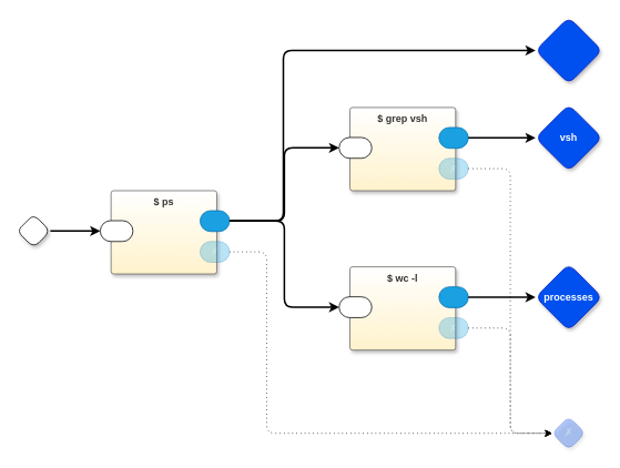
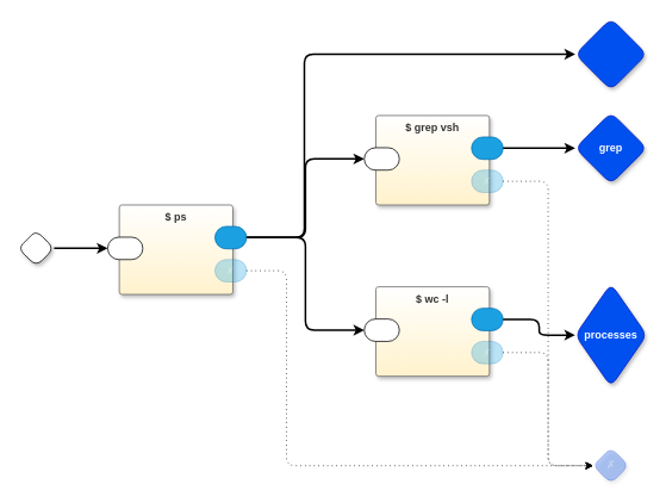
- <mxCell id="2" value="vsh" style="rhombus;whiteSpace=wrap;html=1;rounded=1;fillColor=#0050ef;fontColor=#ffffff;strokeColor=#001DBC;fontStyle=1;glass=0;sketch=0;fontSize=12;points=[[0,0.5,0,0,0],[0.5,0,0,0,0],[0.5,1,0,0,0],[1,0.5,0,0,0]];shadow=1;" parent="1" vertex="1"><mxGeometry x="643" y="125" width="80" height="80" as="geometry" /></mxCell>
+ <mxCell id="2" value="grep" style="rhombus;whiteSpace=wrap;html=1;rounded=1;fillColor=#0050ef;fontColor=#ffffff;strokeColor=#001DBC;fontStyle=1;glass=0;sketch=0;fontSize=12;points=[[0,0.5,0,0,0],[0.5,0,0,0,0],[0.5,1,0,0,0],[1,0.5,0,0,0]];shadow=1;" parent="1" vertex="1"><mxGeometry x="643" y="125" width="80" height="80" as="geometry" /></mxCell>
- <mxCell id="3" value="processes" style="rhombus;whiteSpace=wrap;html=1;rounded=1;fillColor=#0050ef;fontColor=#ffffff;strokeColor=#001DBC;fontStyle=1;glass=0;sketch=0;fontSize=12;points=[[0,0.5,0,0,0],[0.5,0,0,0,0],[0.5,1,0,0,0],[1,0.5,0,0,0]];shadow=1;" parent="1" vertex="1"><mxGeometry x="643" y="316.5" width="80" height="80" as="geometry" /></mxCell>
+ <mxCell id="3" value="processes" style="rhombus;whiteSpace=wrap;html=1;rounded=1;fillColor=#0050ef;fontColor=#ffffff;strokeColor=#001DBC;fontStyle=1;glass=0;sketch=0;fontSize=12;points=[[0,0.5,0,0,0],[0.5,0,0,0,0],[0.5,1,0,0,0],[1,0.5,0,0,0]];shadow=1;" parent="1" vertex="1"><mxGeometry x="643" y="316.5" width="80" height="115" as="geometry" /></mxCell>
